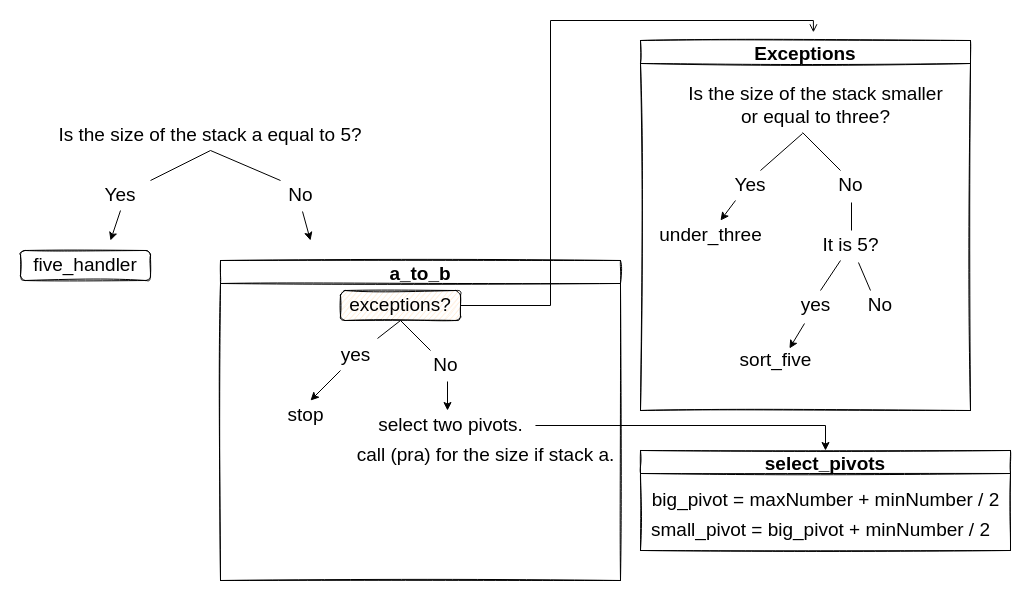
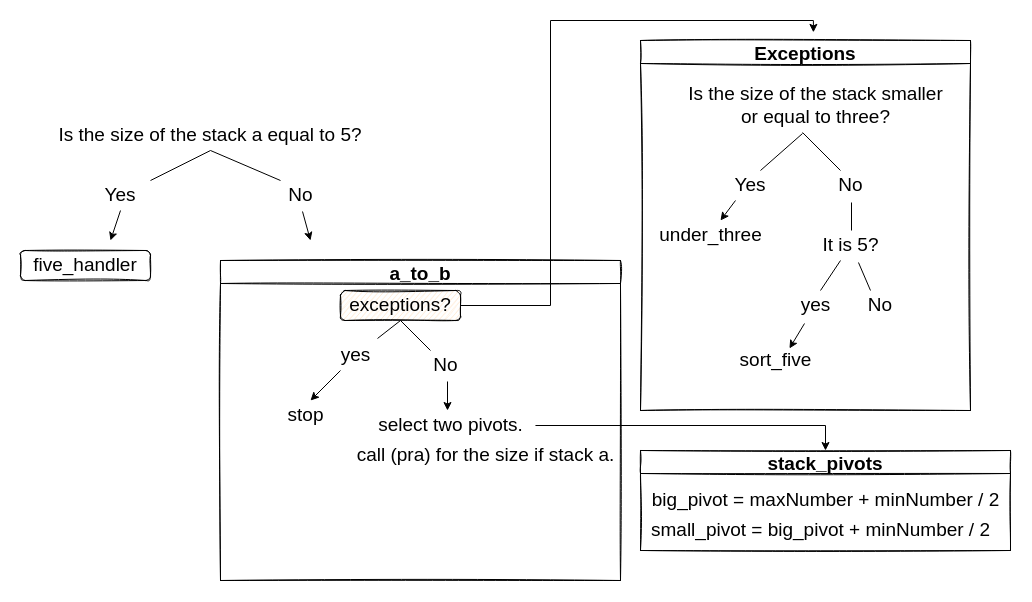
- <mxCell id="39" style="edgeStyle=orthogonalEdgeStyle;rounded=0;orthogonalLoop=1;jettySize=auto;html=1;exitX=1;exitY=0.5;exitDx=0;exitDy=0;fontSize=19;entryX=0.524;entryY=-0.022;entryDx=0;entryDy=0;entryPerimeter=0;endArrow=open;" edge="1" parent="1" source="29" target="24"><mxGeometry relative="1" as="geometry"><mxPoint x="560" y="10" as="targetPoint" /><Array as="points"><mxPoint x="550" y="305" /><mxPoint x="550" y="20" /><mxPoint x="813" y="20" /></Array></mxGeometry></mxCell>
+ <mxCell id="39" style="edgeStyle=orthogonalEdgeStyle;rounded=0;orthogonalLoop=1;jettySize=auto;html=1;exitX=1;exitY=0.5;exitDx=0;exitDy=0;fontSize=19;entryX=0.524;entryY=-0.022;entryDx=0;entryDy=0;entryPerimeter=0;" edge="1" parent="1" source="29" target="24"><mxGeometry relative="1" as="geometry"><mxPoint x="560" y="10" as="targetPoint" /><Array as="points"><mxPoint x="550" y="305" /><mxPoint x="550" y="20" /><mxPoint x="813" y="20" /></Array></mxGeometry></mxCell>
- <mxCell id="40" value="select_pivots" style="swimlane;sketch=1;fontSize=19;" vertex="1" parent="1"><mxGeometry x="640" y="450" width="370" height="100" as="geometry" /></mxCell>
+ <mxCell id="40" value="stack_pivots" style="swimlane;sketch=1;fontSize=19;" vertex="1" parent="1"><mxGeometry x="640" y="450" width="370" height="100" as="geometry" /></mxCell>
